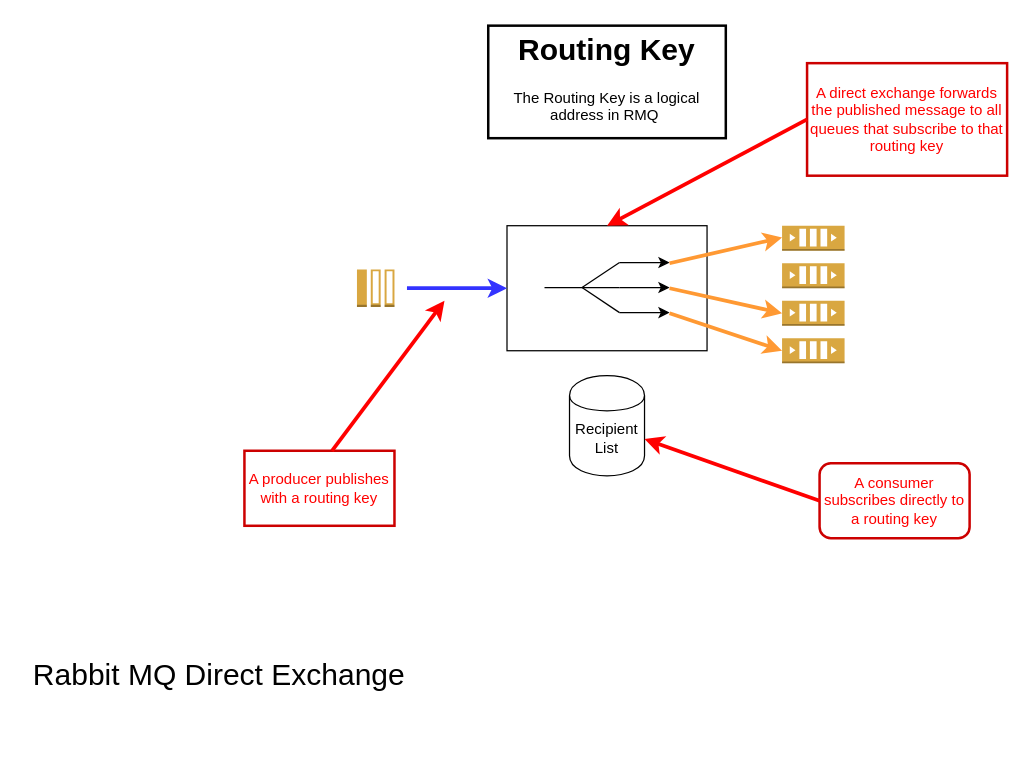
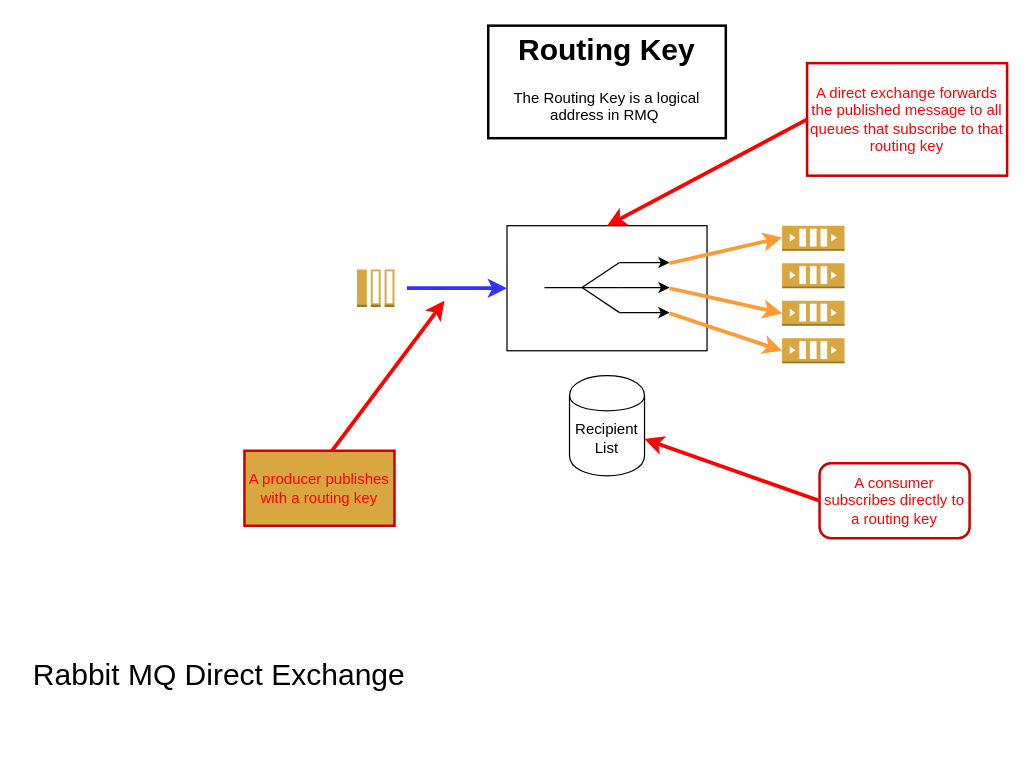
- <mxCell id="25" value="&lt;font color=&quot;#ff0000&quot;&gt;A producer publishes with a routing key&lt;/font&gt;" style="rounded=0;whiteSpace=wrap;html=1;strokeColor=#CC0000;strokeWidth=2;" vertex="1" parent="1"><mxGeometry x="195" y="360" width="120" height="60" as="geometry" /></mxCell>
+ <mxCell id="25" value="&lt;font color=&quot;#ff0000&quot;&gt;A producer publishes with a routing key&lt;/font&gt;" style="rounded=0;whiteSpace=wrap;html=1;strokeColor=#CC0000;strokeWidth=2;fillColor=#d9a741;" vertex="1" parent="1"><mxGeometry x="195" y="360" width="120" height="60" as="geometry" /></mxCell>
